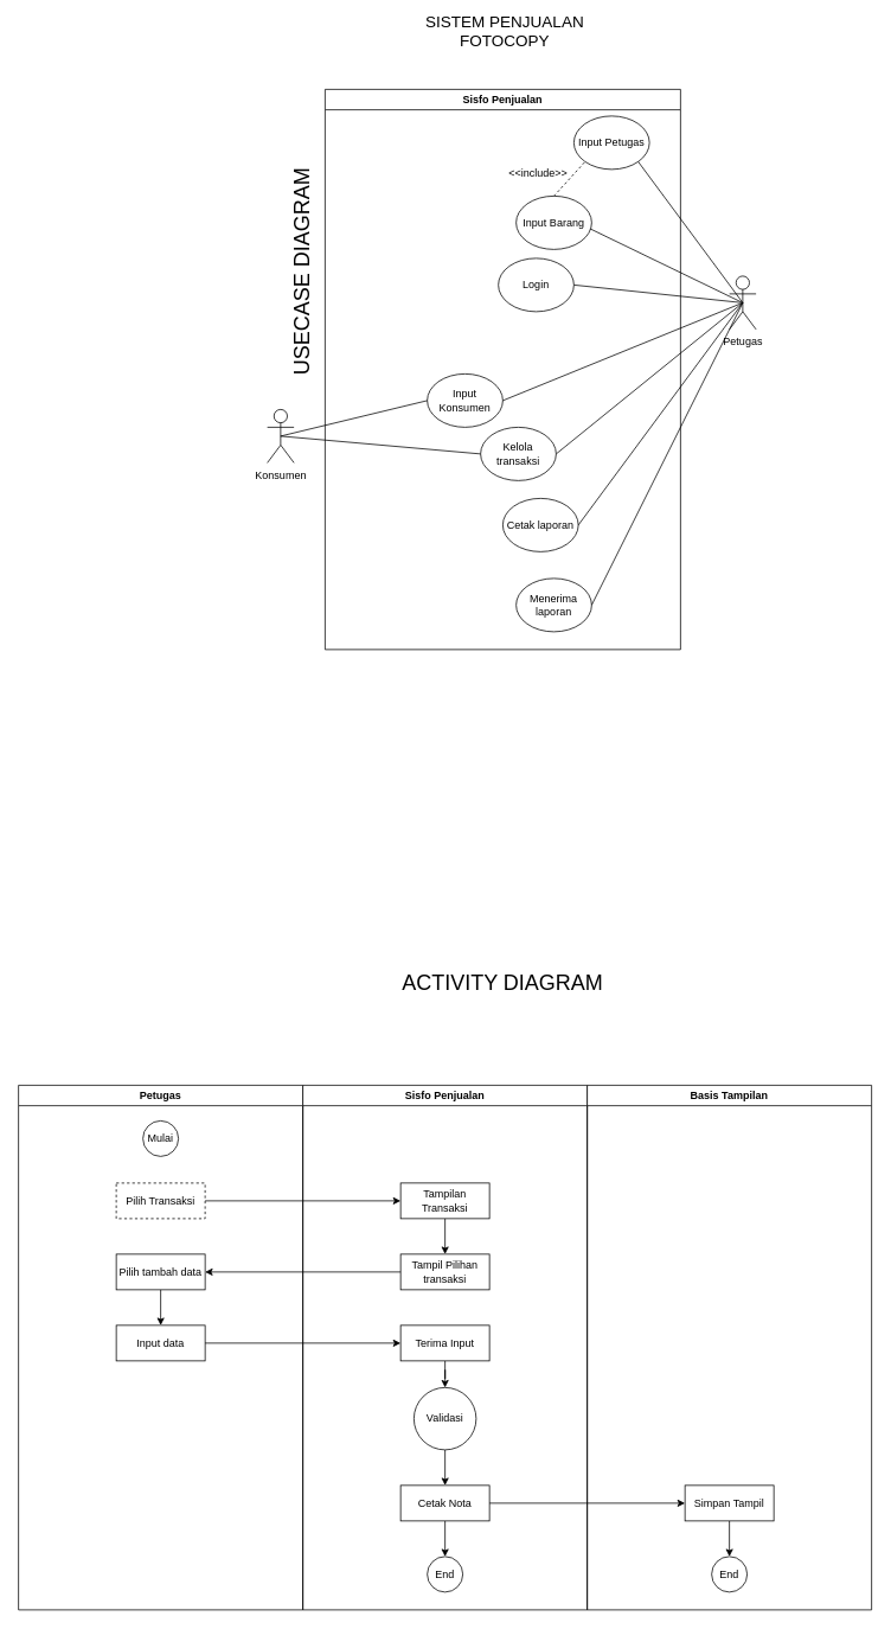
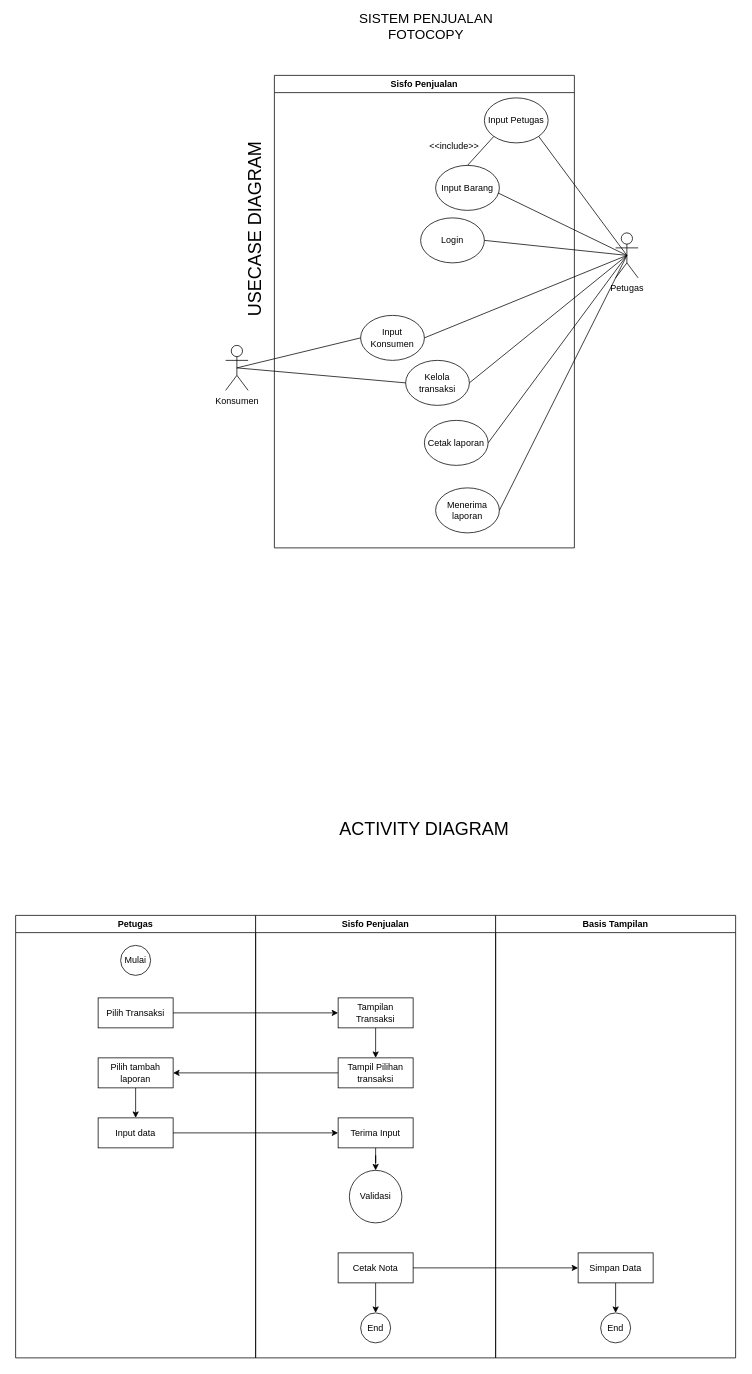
- <mxCell id="6" value="" style="endArrow=none;dashed=1;html=1;rounded=0;entryX=0;entryY=1;entryDx=0;entryDy=0;exitX=0.5;exitY=0;exitDx=0;exitDy=0;" edge="1" parent="2" source="4" target="3"><mxGeometry width="50" height="50" relative="1" as="geometry"><mxPoint x="295" y="370" as="sourcePoint" /><mxPoint x="345" y="320" as="targetPoint" /></mxGeometry></mxCell>
+ <mxCell id="6" value="" style="endArrow=none;dashed=0;html=1;rounded=0;entryX=0;entryY=1;entryDx=0;entryDy=0;exitX=0.5;exitY=0;exitDx=0;exitDy=0;" edge="1" parent="2" source="4" target="3"><mxGeometry width="50" height="50" relative="1" as="geometry"><mxPoint x="295" y="370" as="sourcePoint" /><mxPoint x="345" y="320" as="targetPoint" /></mxGeometry></mxCell>
- <mxCell id="28" value="Pilih Transaksi" style="rounded=0;whiteSpace=wrap;html=1;dashed=1;" vertex="1" parent="26"><mxGeometry x="110" y="110" width="100" height="40" as="geometry" /></mxCell>
+ <mxCell id="28" value="Pilih Transaksi" style="rounded=0;whiteSpace=wrap;html=1;" vertex="1" parent="26"><mxGeometry x="110" y="110" width="100" height="40" as="geometry" /></mxCell>
- <mxCell id="30" value="Pilih tambah data" style="rounded=0;whiteSpace=wrap;html=1;" vertex="1" parent="26"><mxGeometry x="110" y="190" width="100" height="40" as="geometry" /></mxCell>
+ <mxCell id="30" value="Pilih tambah laporan" style="rounded=0;whiteSpace=wrap;html=1;" vertex="1" parent="26"><mxGeometry x="110" y="190" width="100" height="40" as="geometry" /></mxCell>
- <mxCell id="38" style="edgeStyle=orthogonalEdgeStyle;rounded=0;orthogonalLoop=1;jettySize=auto;html=1;entryX=0.5;entryY=0;entryDx=0;entryDy=0;" edge="1" parent="32" source="39" target="41"><mxGeometry relative="1" as="geometry" /></mxCell>
- <mxCell id="45" value="Simpan Tampil" style="rounded=0;whiteSpace=wrap;html=1;" vertex="1" parent="43"><mxGeometry x="110" y="450" width="100" height="40" as="geometry" /></mxCell>
+ <mxCell id="45" value="Simpan Data" style="rounded=0;whiteSpace=wrap;html=1;" vertex="1" parent="43"><mxGeometry x="110" y="450" width="100" height="40" as="geometry" /></mxCell>
